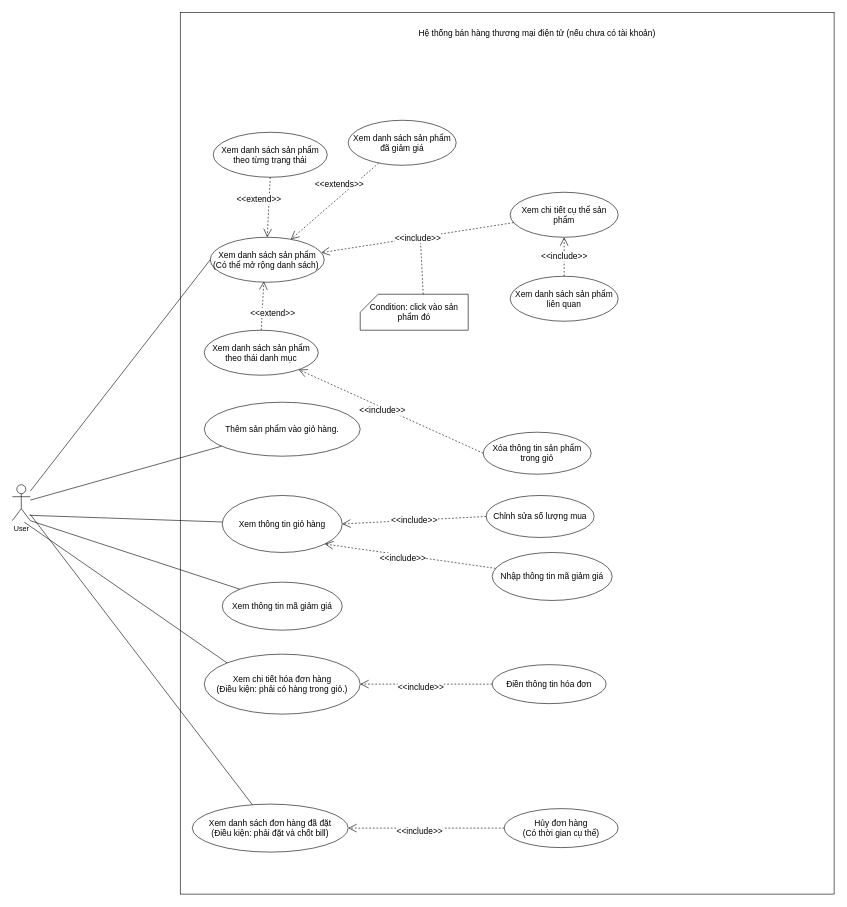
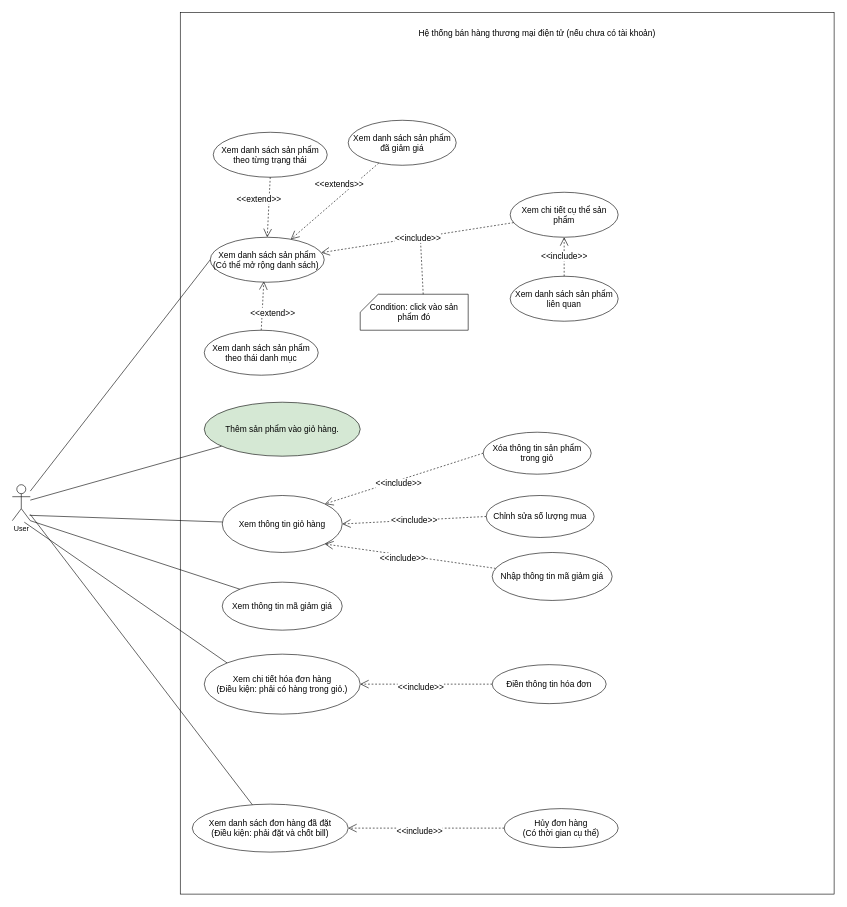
- <mxCell id="26" value="&lt;font style=&quot;font-size: 14px;&quot;&gt;&amp;lt;&amp;lt;include&amp;gt;&amp;gt;&lt;/font&gt;" style="endArrow=open;endSize=12;dashed=1;html=1;rounded=0;exitX=0;exitY=0.5;exitDx=0;exitDy=0;" edge="1" parent="1" source="25" target="7"><mxGeometry x="0.081" y="5" width="160" relative="1" as="geometry"><mxPoint x="789" y="880.5" as="sourcePoint" /><mxPoint x="470" y="794.5" as="targetPoint" /><mxPoint as="offset" /></mxGeometry></mxCell>
+ <mxCell id="26" value="&lt;font style=&quot;font-size: 14px;&quot;&gt;&amp;lt;&amp;lt;include&amp;gt;&amp;gt;&lt;/font&gt;" style="endArrow=open;endSize=12;dashed=1;html=1;rounded=0;entryX=1;entryY=0;entryDx=0;entryDy=0;exitX=0;exitY=0.5;exitDx=0;exitDy=0;" edge="1" parent="1" source="25" target="21"><mxGeometry x="0.081" y="5" width="160" relative="1" as="geometry"><mxPoint x="789" y="880.5" as="sourcePoint" /><mxPoint x="470" y="794.5" as="targetPoint" /><mxPoint as="offset" /></mxGeometry></mxCell>
- <mxCell id="20" value="&lt;span style=&quot;font-size: 14px;&quot;&gt;Thêm sản phẩm vào giỏ hàng.&lt;br&gt;&lt;/span&gt;" style="ellipse;whiteSpace=wrap;html=1;" parent="1" vertex="1"><mxGeometry x="340" y="670" width="260" height="90" as="geometry" /></mxCell>
+ <mxCell id="20" value="&lt;span style=&quot;font-size: 14px;&quot;&gt;Thêm sản phẩm vào giỏ hàng.&lt;br&gt;&lt;/span&gt;" style="ellipse;whiteSpace=wrap;html=1;fillColor=#d5e8d4;" parent="1" vertex="1"><mxGeometry x="340" y="670" width="260" height="90" as="geometry" /></mxCell>
